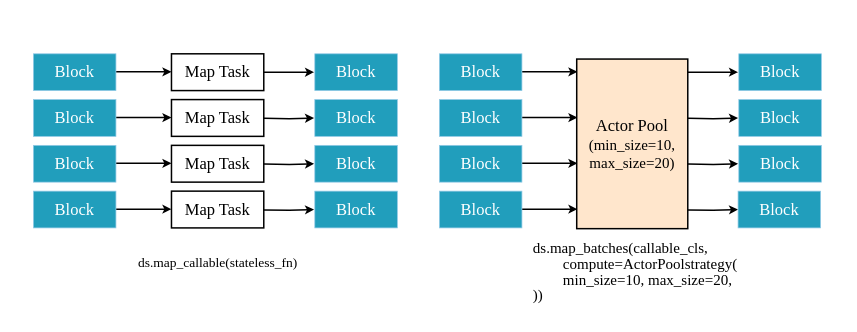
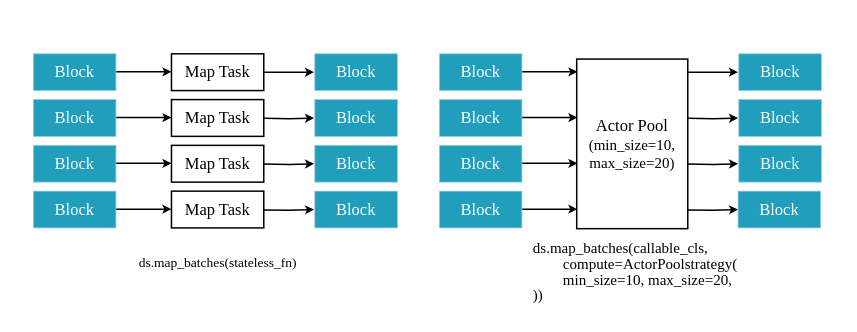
- <mxCell id="40" value="&lt;font style=&quot;&quot; face=&quot;Times New Roman&quot;&gt;&lt;font style=&quot;font-size: 22px;&quot;&gt;Actor Pool&lt;/font&gt;&lt;br&gt;&lt;span style=&quot;font-size: 20px;&quot;&gt;(min_size=10,&lt;/span&gt;&lt;br&gt;&lt;span style=&quot;font-size: 20px;&quot;&gt;max_size=20)&lt;/span&gt;&lt;/font&gt;" style="rounded=0;whiteSpace=wrap;html=1;strokeWidth=2;fillColor=#ffe6cc;" parent="1" vertex="1"><mxGeometry x="768" y="78" width="148" height="226" as="geometry" /></mxCell>
+ <mxCell id="40" value="&lt;font style=&quot;&quot; face=&quot;Times New Roman&quot;&gt;&lt;font style=&quot;font-size: 22px;&quot;&gt;Actor Pool&lt;/font&gt;&lt;br&gt;&lt;span style=&quot;font-size: 20px;&quot;&gt;(min_size=10,&lt;/span&gt;&lt;br&gt;&lt;span style=&quot;font-size: 20px;&quot;&gt;max_size=20)&lt;/span&gt;&lt;/font&gt;" style="rounded=0;whiteSpace=wrap;html=1;strokeWidth=2;" parent="1" vertex="1"><mxGeometry x="768" y="78" width="148" height="226" as="geometry" /></mxCell>
- <mxCell id="19" value="&lt;div style=&quot;&quot;&gt;&lt;font face=&quot;Garamond&quot; style=&quot;font-size: 18px;&quot;&gt;ds.map_callable(stateless_fn)&lt;/font&gt;&lt;br&gt;&lt;/div&gt;" style="text;html=1;strokeColor=none;fillColor=none;align=center;verticalAlign=middle;whiteSpace=wrap;rounded=0;" parent="1" vertex="1"><mxGeometry x="69.5" y="318" width="440" height="62" as="geometry" /></mxCell>
+ <mxCell id="19" value="&lt;div style=&quot;&quot;&gt;&lt;font face=&quot;Garamond&quot; style=&quot;font-size: 18px;&quot;&gt;ds.map_batches(stateless_fn)&lt;/font&gt;&lt;br&gt;&lt;/div&gt;" style="text;html=1;strokeColor=none;fillColor=none;align=center;verticalAlign=middle;whiteSpace=wrap;rounded=0;" parent="1" vertex="1"><mxGeometry x="69.5" y="318" width="440" height="62" as="geometry" /></mxCell>
